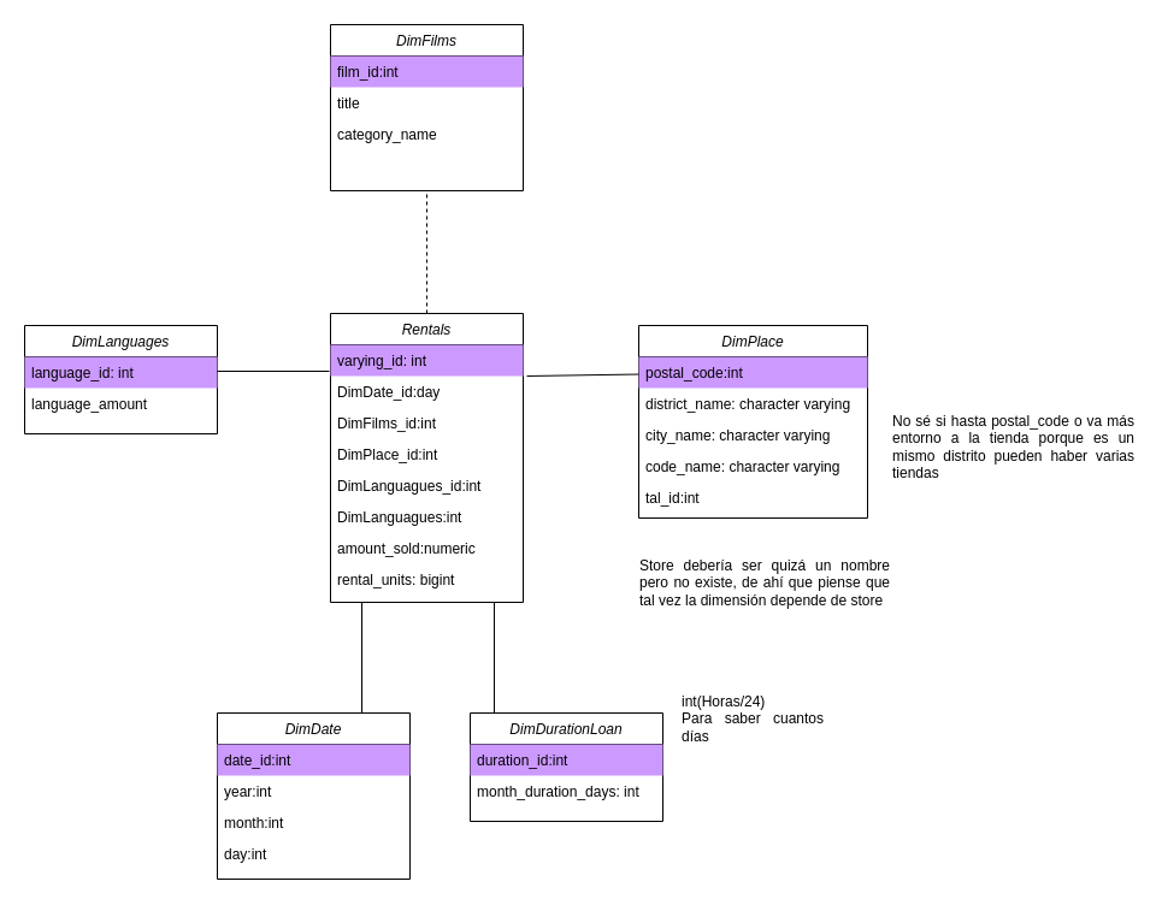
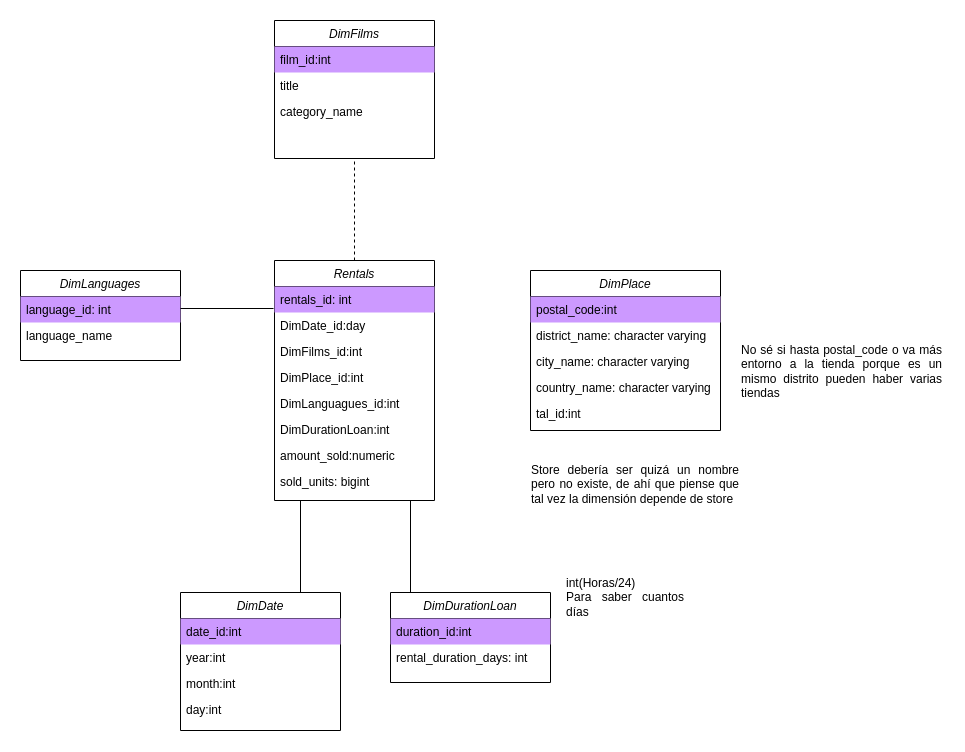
- <mxCell id="3" value="varying_id: int" style="text;align=left;verticalAlign=top;spacingLeft=4;spacingRight=4;overflow=hidden;rotatable=0;points=[[0,0.5],[1,0.5]];portConstraint=eastwest;rounded=0;shadow=0;html=0;fillColor=#CC99FF;" vertex="1" parent="2"><mxGeometry y="26" width="160" height="26" as="geometry" /></mxCell>
+ <mxCell id="3" value="rentals_id: int" style="text;align=left;verticalAlign=top;spacingLeft=4;spacingRight=4;overflow=hidden;rotatable=0;points=[[0,0.5],[1,0.5]];portConstraint=eastwest;rounded=0;shadow=0;html=0;fillColor=#CC99FF;" vertex="1" parent="2"><mxGeometry y="26" width="160" height="26" as="geometry" /></mxCell>
- <mxCell id="38" value="" style="endArrow=none;html=1;exitX=1.019;exitY=0;exitDx=0;exitDy=0;exitPerimeter=0;" edge="1" parent="1" source="4" target="12"><mxGeometry width="50" height="50" relative="1" as="geometry"><mxPoint x="460" y="340" as="sourcePoint" /><mxPoint x="510" y="290" as="targetPoint" /></mxGeometry></mxCell>
- <mxCell id="19" value="language_amount" style="text;align=left;verticalAlign=top;spacingLeft=4;spacingRight=4;overflow=hidden;rotatable=0;points=[[0,0.5],[1,0.5]];portConstraint=eastwest;rounded=0;shadow=0;html=0;" vertex="1" parent="17"><mxGeometry y="52" width="160" height="26" as="geometry" /></mxCell>
+ <mxCell id="19" value="language_name" style="text;align=left;verticalAlign=top;spacingLeft=4;spacingRight=4;overflow=hidden;rotatable=0;points=[[0,0.5],[1,0.5]];portConstraint=eastwest;rounded=0;shadow=0;html=0;" vertex="1" parent="17"><mxGeometry y="52" width="160" height="26" as="geometry" /></mxCell>
- <mxCell id="15" value="code_name: character varying" style="text;align=left;verticalAlign=top;spacingLeft=4;spacingRight=4;overflow=hidden;rotatable=0;points=[[0,0.5],[1,0.5]];portConstraint=eastwest;rounded=0;shadow=0;html=0;" vertex="1" parent="11"><mxGeometry y="104" width="190" height="26" as="geometry" /></mxCell>
+ <mxCell id="15" value="country_name: character varying" style="text;align=left;verticalAlign=top;spacingLeft=4;spacingRight=4;overflow=hidden;rotatable=0;points=[[0,0.5],[1,0.5]];portConstraint=eastwest;rounded=0;shadow=0;html=0;" vertex="1" parent="11"><mxGeometry y="104" width="190" height="26" as="geometry" /></mxCell>
- <mxCell id="8" value="DimLanguagues:int" style="text;align=left;verticalAlign=top;spacingLeft=4;spacingRight=4;overflow=hidden;rotatable=0;points=[[0,0.5],[1,0.5]];portConstraint=eastwest;rounded=0;shadow=0;html=0;" vertex="1" parent="2"><mxGeometry y="156" width="160" height="26" as="geometry" /></mxCell>
+ <mxCell id="8" value="DimDurationLoan:int" style="text;align=left;verticalAlign=top;spacingLeft=4;spacingRight=4;overflow=hidden;rotatable=0;points=[[0,0.5],[1,0.5]];portConstraint=eastwest;rounded=0;shadow=0;html=0;" vertex="1" parent="2"><mxGeometry y="156" width="160" height="26" as="geometry" /></mxCell>
- <mxCell id="10" value="rental_units: bigint" style="text;align=left;verticalAlign=top;spacingLeft=4;spacingRight=4;overflow=hidden;rotatable=0;points=[[0,0.5],[1,0.5]];portConstraint=eastwest;rounded=0;shadow=0;html=0;" vertex="1" parent="2"><mxGeometry y="208" width="160" height="26" as="geometry" /></mxCell>
+ <mxCell id="10" value="sold_units: bigint" style="text;align=left;verticalAlign=top;spacingLeft=4;spacingRight=4;overflow=hidden;rotatable=0;points=[[0,0.5],[1,0.5]];portConstraint=eastwest;rounded=0;shadow=0;html=0;" vertex="1" parent="2"><mxGeometry y="208" width="160" height="26" as="geometry" /></mxCell>
- <mxCell id="31" value="month_duration_days: int" style="text;align=left;verticalAlign=top;spacingLeft=4;spacingRight=4;overflow=hidden;rotatable=0;points=[[0,0.5],[1,0.5]];portConstraint=eastwest;rounded=0;shadow=0;html=0;" vertex="1" parent="29"><mxGeometry y="52" width="160" height="26" as="geometry" /></mxCell>
+ <mxCell id="31" value="rental_duration_days: int" style="text;align=left;verticalAlign=top;spacingLeft=4;spacingRight=4;overflow=hidden;rotatable=0;points=[[0,0.5],[1,0.5]];portConstraint=eastwest;rounded=0;shadow=0;html=0;" vertex="1" parent="29"><mxGeometry y="52" width="160" height="26" as="geometry" /></mxCell>
